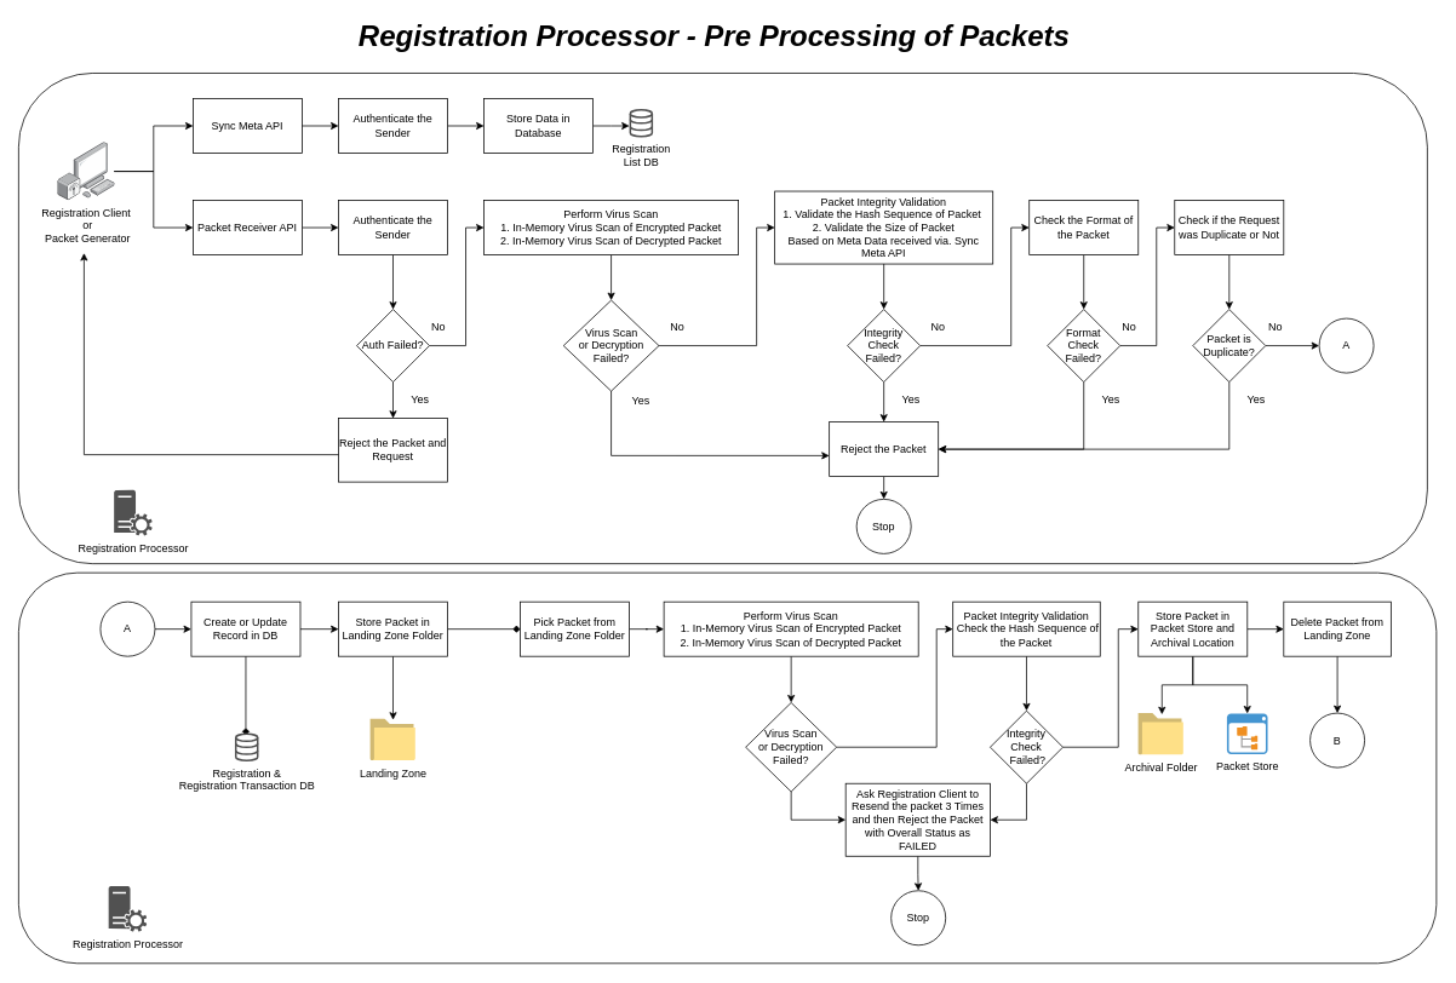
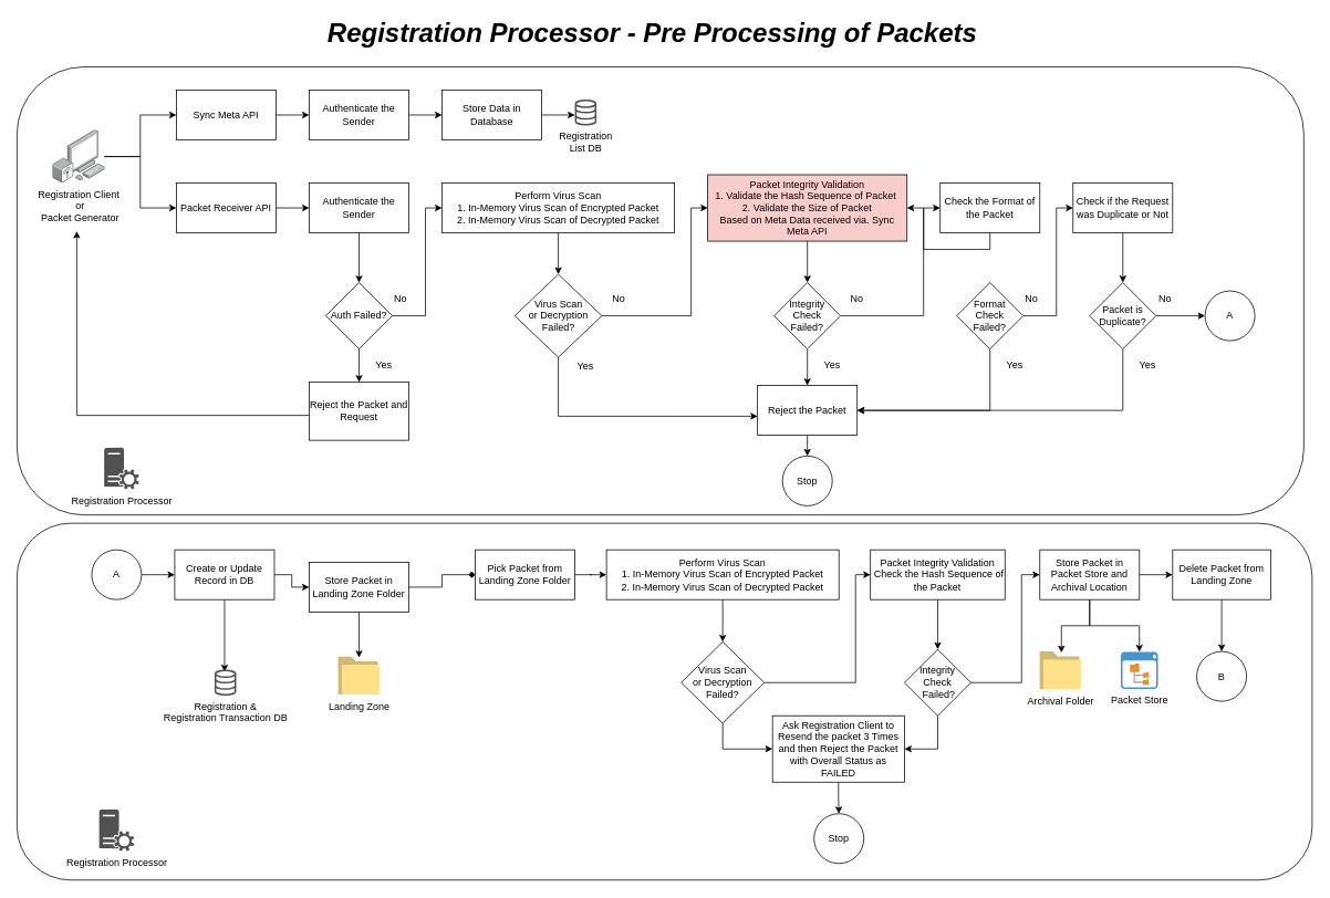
- <mxCell id="17" value="Packet Integrity Validation&lt;br&gt;1. Validate the Hash Sequence of Packet&amp;nbsp;&lt;br&gt;2. Validate the Size of Packet&lt;br&gt;Based on Meta Data received via. Sync Meta API&lt;br&gt;" style="rounded=0;whiteSpace=wrap;html=1;" vertex="1" parent="1"><mxGeometry x="852" y="210" width="240" height="80" as="geometry" /></mxCell>
+ <mxCell id="17" value="Packet Integrity Validation&lt;br&gt;1. Validate the Hash Sequence of Packet&amp;nbsp;&lt;br&gt;2. Validate the Size of Packet&lt;br&gt;Based on Meta Data received via. Sync Meta API&lt;br&gt;" style="rounded=0;whiteSpace=wrap;html=1;fillColor=#f8cecc;" vertex="1" parent="1"><mxGeometry x="852" y="210" width="240" height="80" as="geometry" /></mxCell>
- <mxCell id="18" style="edgeStyle=orthogonalEdgeStyle;rounded=0;orthogonalLoop=1;jettySize=auto;html=1;exitX=0.5;exitY=1;exitDx=0;exitDy=0;" edge="1" parent="1" source="19" target="37"><mxGeometry relative="1" as="geometry" /></mxCell>
+ <mxCell id="18" style="edgeStyle=orthogonalEdgeStyle;rounded=0;orthogonalLoop=1;jettySize=auto;html=1;exitX=0.5;exitY=1;exitDx=0;exitDy=0;" edge="1" parent="1" source="19" target="17"><mxGeometry relative="1" as="geometry" /></mxCell>
- <mxCell id="62" value="Store Packet in Landing Zone Folder" style="rounded=0;whiteSpace=wrap;html=1;" vertex="1" parent="1"><mxGeometry x="372" y="662" width="120" height="60" as="geometry" /></mxCell>
+ <mxCell id="62" value="Store Packet in Landing Zone Folder" style="rounded=0;whiteSpace=wrap;html=1;" vertex="1" parent="1"><mxGeometry x="372" y="677" width="120" height="60" as="geometry" /></mxCell>
- <mxCell id="54" style="edgeStyle=orthogonalEdgeStyle;rounded=0;orthogonalLoop=1;jettySize=auto;html=1;exitX=0.5;exitY=1;exitDx=0;exitDy=0;entryX=0.458;entryY=0.052;entryDx=0;entryDy=0;entryPerimeter=0;endArrow=diamond;" edge="1" parent="1" source="56" target="57"><mxGeometry relative="1" as="geometry" /></mxCell>
+ <mxCell id="54" style="edgeStyle=orthogonalEdgeStyle;rounded=0;orthogonalLoop=1;jettySize=auto;html=1;exitX=0.5;exitY=1;exitDx=0;exitDy=0;entryX=0.458;entryY=0.052;entryDx=0;entryDy=0;entryPerimeter=0;" edge="1" parent="1" source="56" target="57"><mxGeometry relative="1" as="geometry" /></mxCell>
